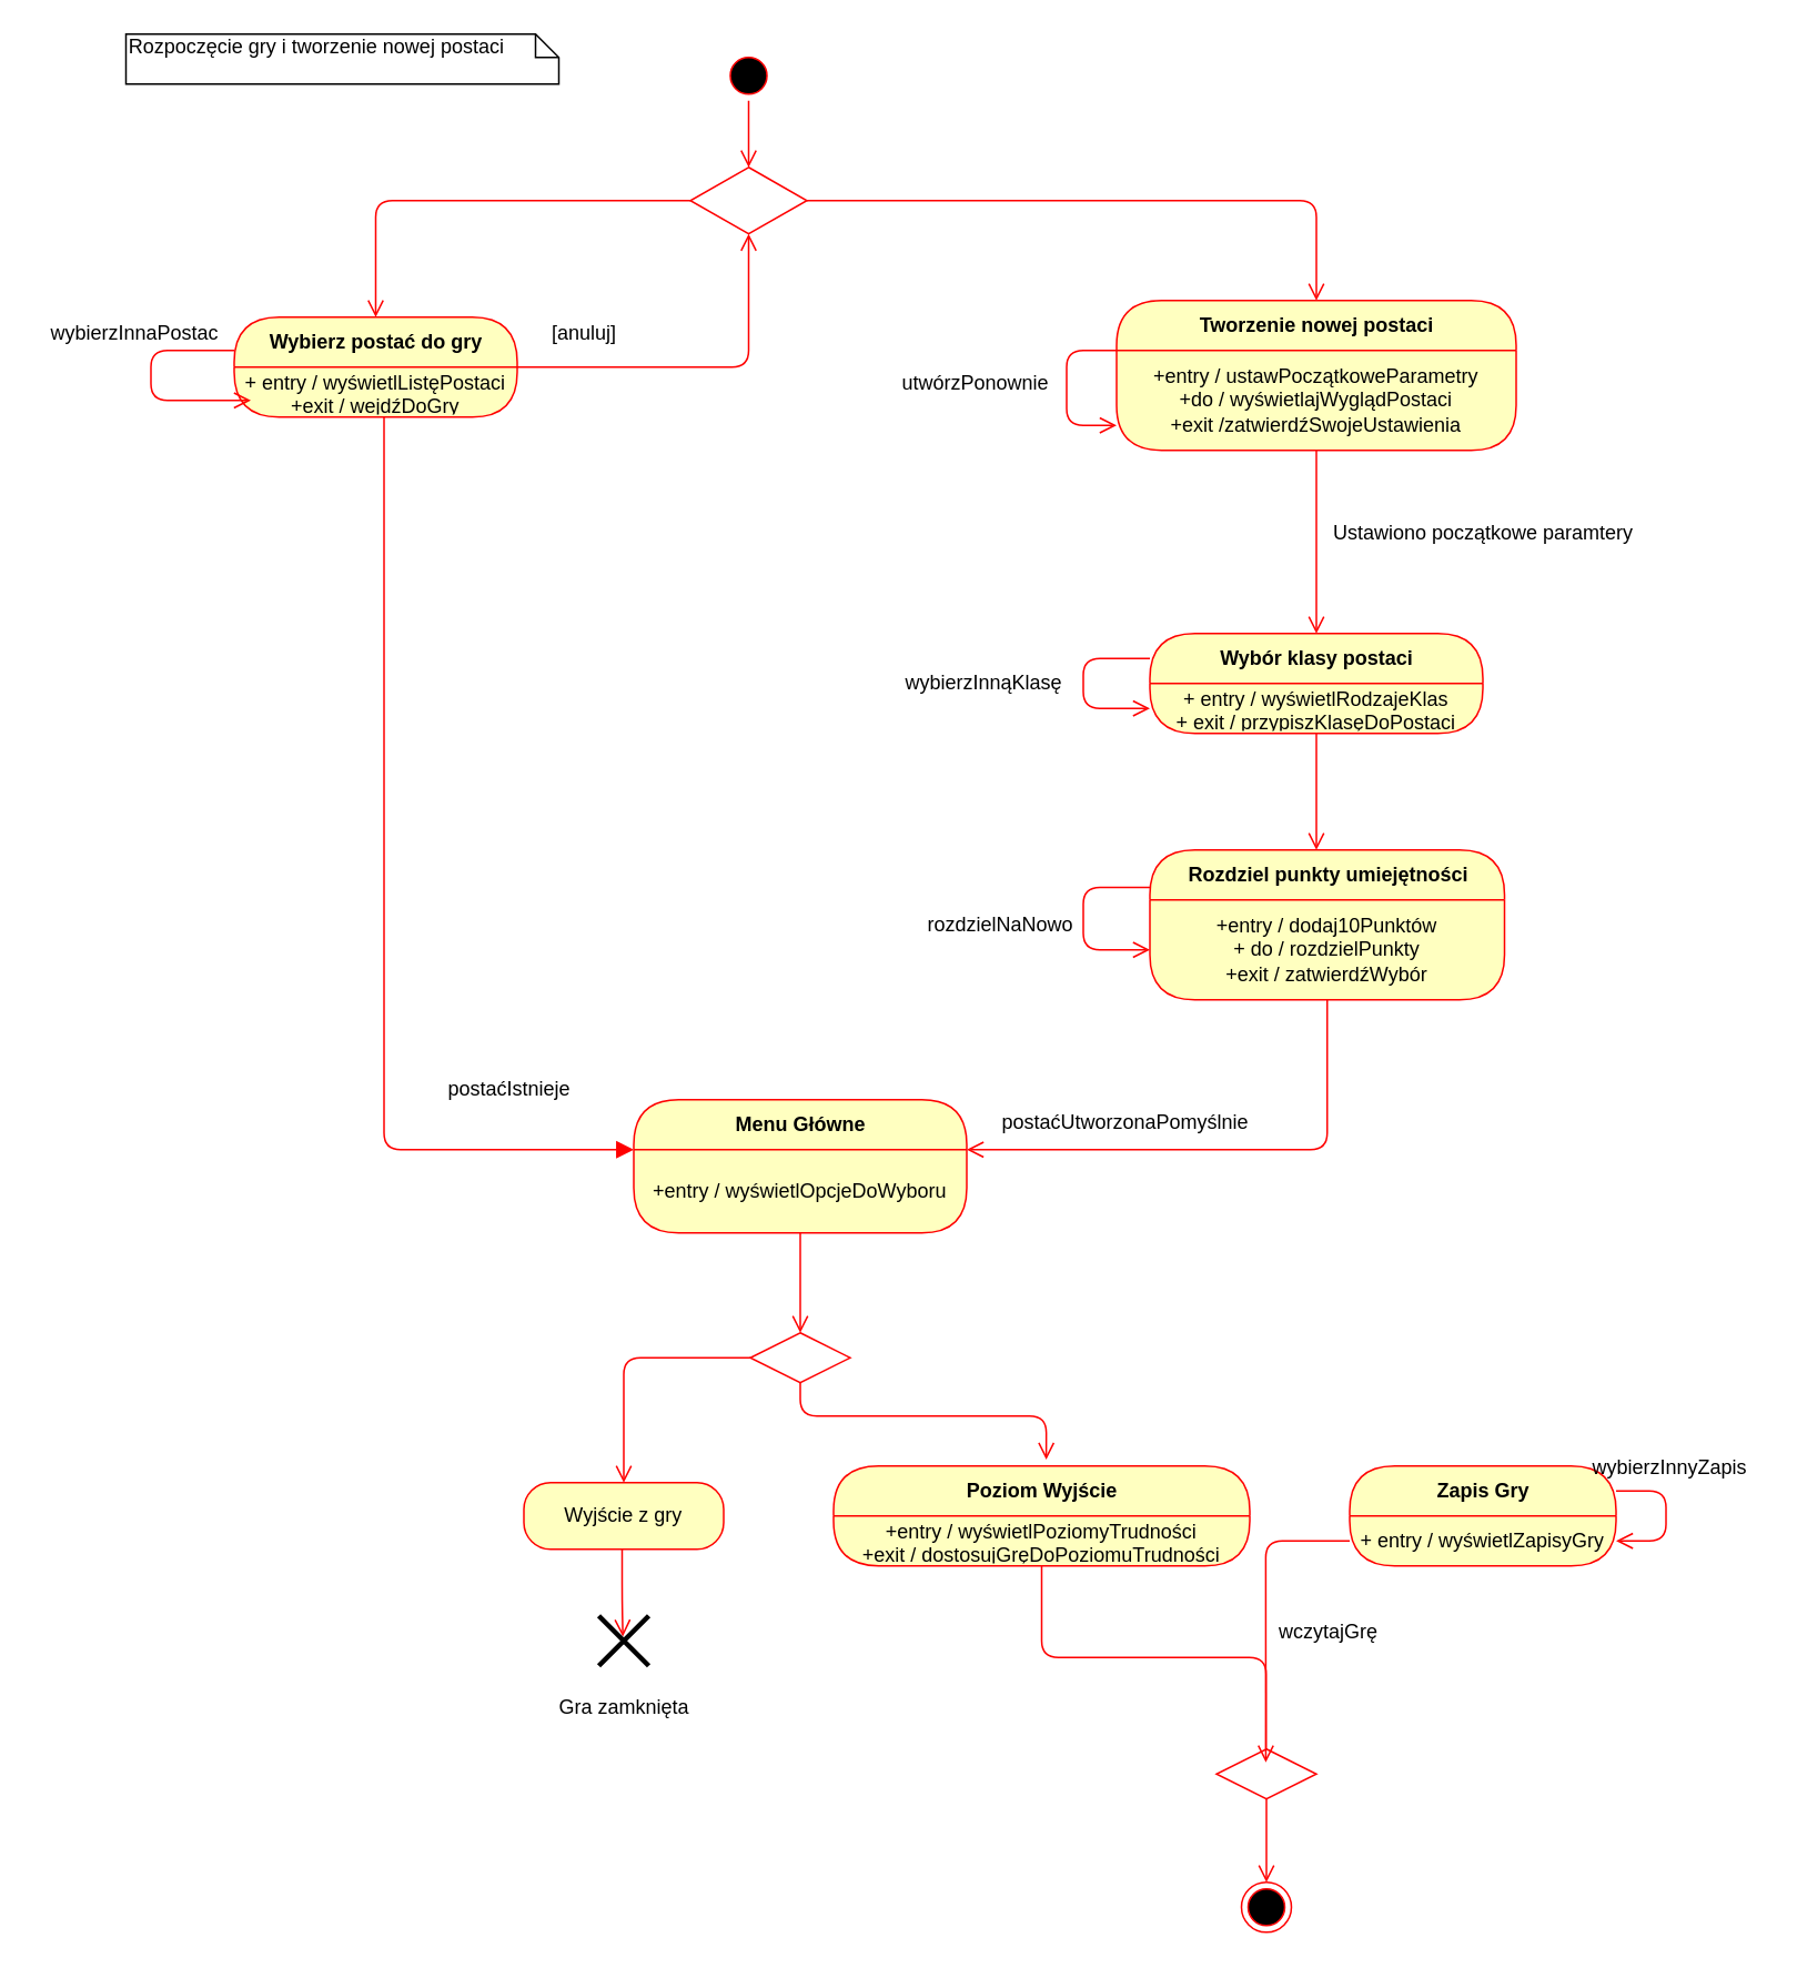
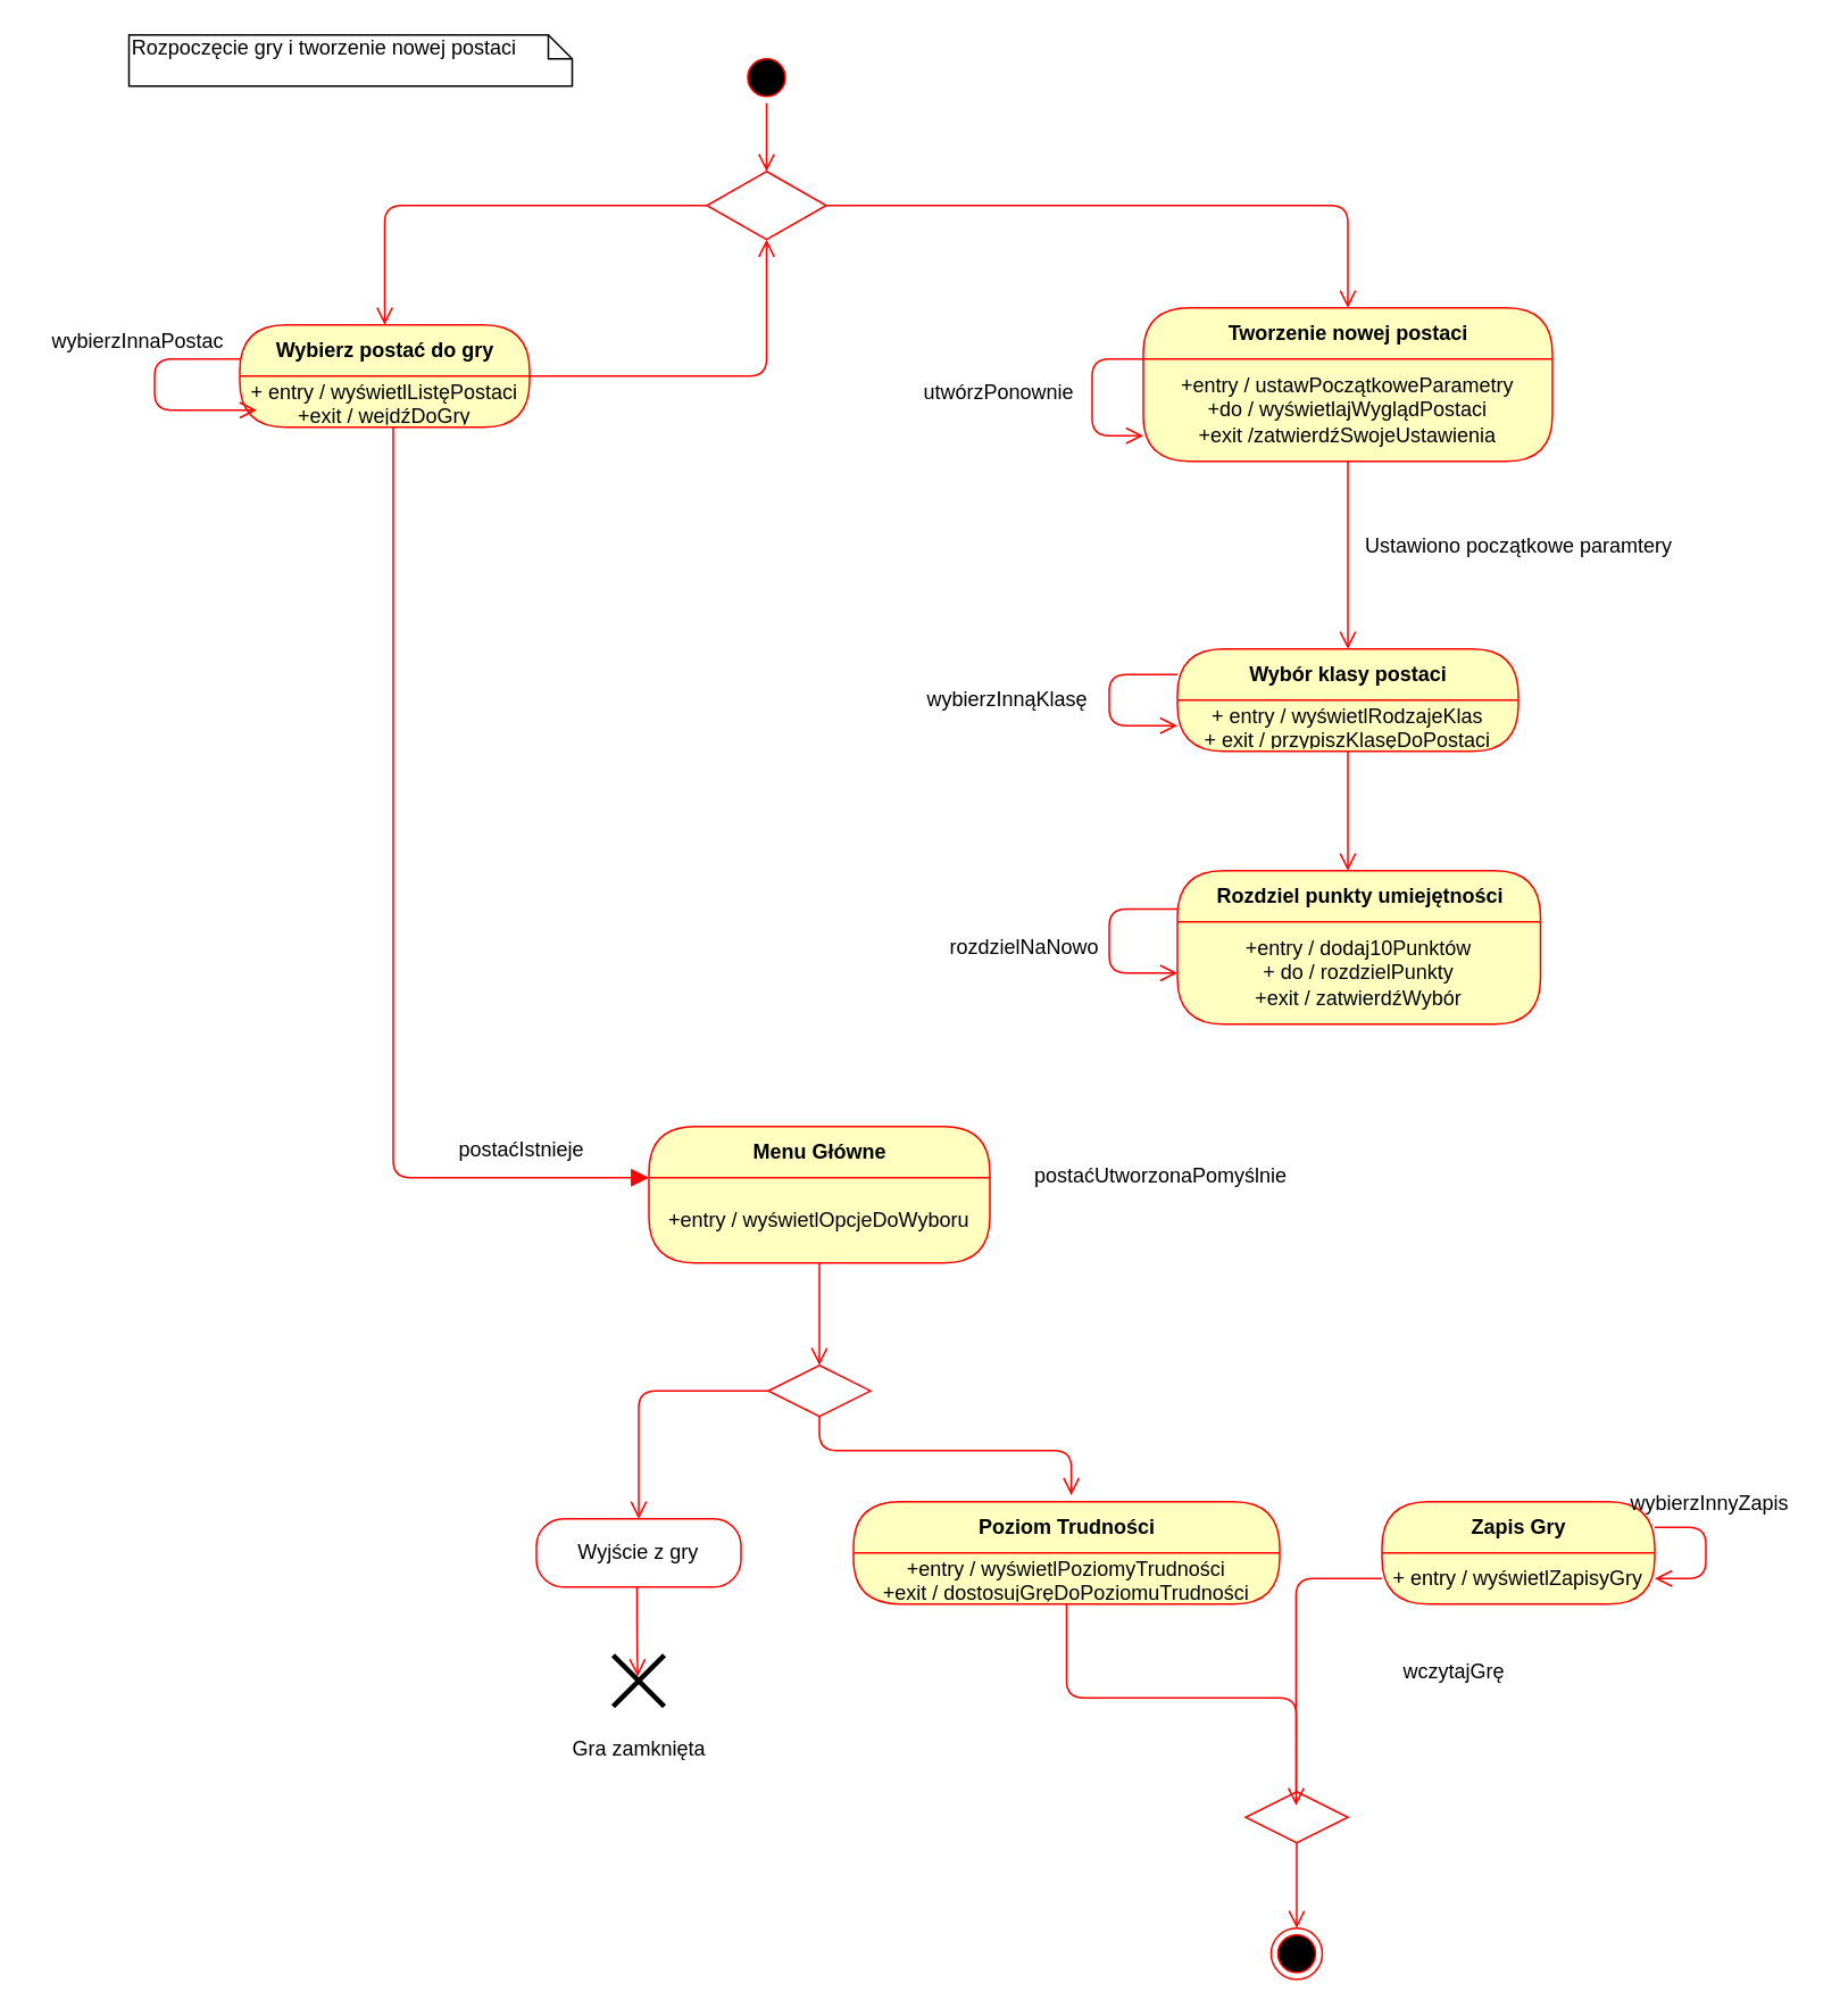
- <mxCell id="14" value="[anuluj]" style="text;html=1;align=center;verticalAlign=middle;resizable=0;points=[];autosize=1;" parent="1" vertex="1"><mxGeometry x="320" y="190" width="60" height="20" as="geometry" /></mxCell>
- <mxCell id="35" value="postaćIstnieje" style="text;html=1;align=center;verticalAlign=middle;resizable=0;points=[];autosize=1;" parent="1" vertex="1"><mxGeometry x="260" y="644" width="90" height="20" as="geometry" /></mxCell>
+ <mxCell id="35" value="postaćIstnieje" style="text;html=1;align=center;verticalAlign=middle;resizable=0;points=[];autosize=1;" parent="1" vertex="1"><mxGeometry x="260" y="664" width="90" height="20" as="geometry" /></mxCell>
- <mxCell id="34" value="postaćUtworzonaPomyślnie" style="text;html=1;align=center;verticalAlign=middle;resizable=0;points=[];autosize=1;" parent="1" vertex="1"><mxGeometry x="590" y="664" width="170" height="20" as="geometry" /></mxCell>
+ <mxCell id="34" value="postaćUtworzonaPomyślnie" style="text;html=1;align=center;verticalAlign=middle;resizable=0;points=[];autosize=1;" parent="1" vertex="1"><mxGeometry x="595" y="679" width="170" height="20" as="geometry" /></mxCell>
- <mxCell id="26" value="" style="edgeStyle=orthogonalEdgeStyle;html=1;verticalAlign=bottom;endArrow=open;endSize=8;strokeColor=#ff0000;entryX=1;entryY=0;entryDx=0;entryDy=0;" parent="1" source="27" target="33" edge="1"><mxGeometry relative="1" as="geometry"><mxPoint x="797" y="630" as="targetPoint" /><Array as="points"><mxPoint x="797" y="690" /></Array></mxGeometry></mxCell>
- <mxCell id="44" value="Poziom Wyjście" style="swimlane;html=1;fontStyle=1;align=center;verticalAlign=middle;childLayout=stackLayout;horizontal=1;startSize=30;horizontalStack=0;resizeParent=0;resizeLast=1;container=0;fontColor=#000000;collapsible=0;rounded=1;arcSize=30;strokeColor=#ff0000;fillColor=#ffffc0;swimlaneFillColor=#ffffc0;dropTarget=0;" parent="1" vertex="1"><mxGeometry x="500" y="880" width="250" height="60" as="geometry" /></mxCell>
+ <mxCell id="44" value="Poziom Trudności" style="swimlane;html=1;fontStyle=1;align=center;verticalAlign=middle;childLayout=stackLayout;horizontal=1;startSize=30;horizontalStack=0;resizeParent=0;resizeLast=1;container=0;fontColor=#000000;collapsible=0;rounded=1;arcSize=30;strokeColor=#ff0000;fillColor=#ffffc0;swimlaneFillColor=#ffffc0;dropTarget=0;" parent="1" vertex="1"><mxGeometry x="500" y="880" width="250" height="60" as="geometry" /></mxCell>
- <mxCell id="40" value="Wyjście z gry" style="rounded=1;whiteSpace=wrap;html=1;arcSize=40;fontColor=#000000;fillColor=#ffffc0;strokeColor=#ff0000;" parent="1" vertex="1"><mxGeometry x="314" y="890" width="120" height="40" as="geometry" /></mxCell>
+ <mxCell id="40" value="Wyjście z gry" style="rounded=1;whiteSpace=wrap;html=1;arcSize=40;fontColor=#000000;fillColor=#ffffff;strokeColor=#ff0000;" parent="1" vertex="1"><mxGeometry x="314" y="890" width="120" height="40" as="geometry" /></mxCell>
- <mxCell id="53" value="wczytajGrę" style="text;html=1;align=center;verticalAlign=middle;resizable=0;points=[];autosize=1;" parent="1" vertex="1"><mxGeometry x="761.5" y="970" width="70" height="20" as="geometry" /></mxCell>
+ <mxCell id="53" value="wczytajGrę" style="text;html=1;align=center;verticalAlign=middle;resizable=0;points=[];autosize=1;" parent="1" vertex="1"><mxGeometry x="816.5" y="970" width="70" height="20" as="geometry" /></mxCell>
